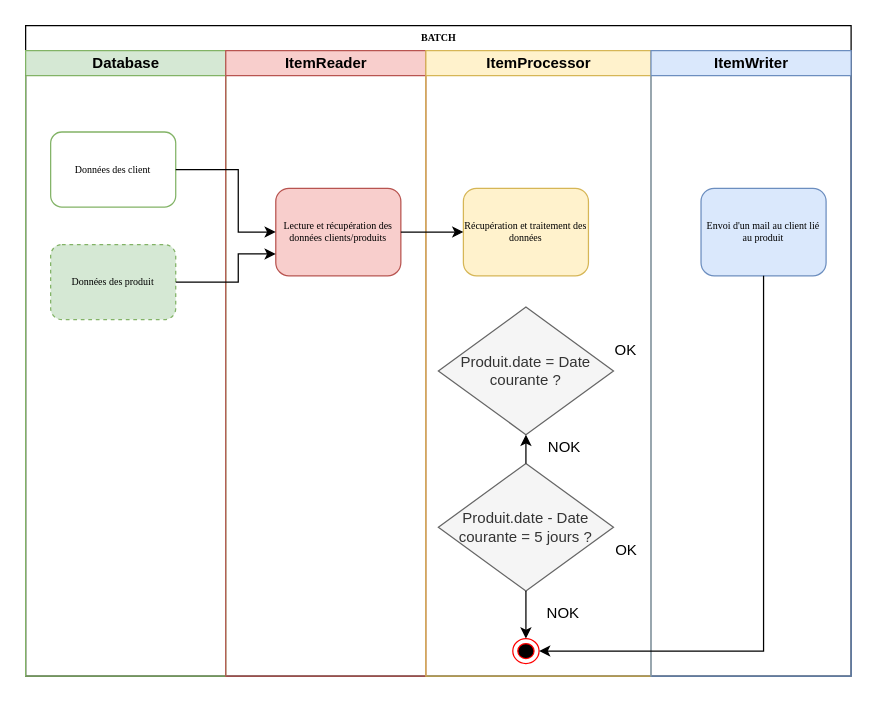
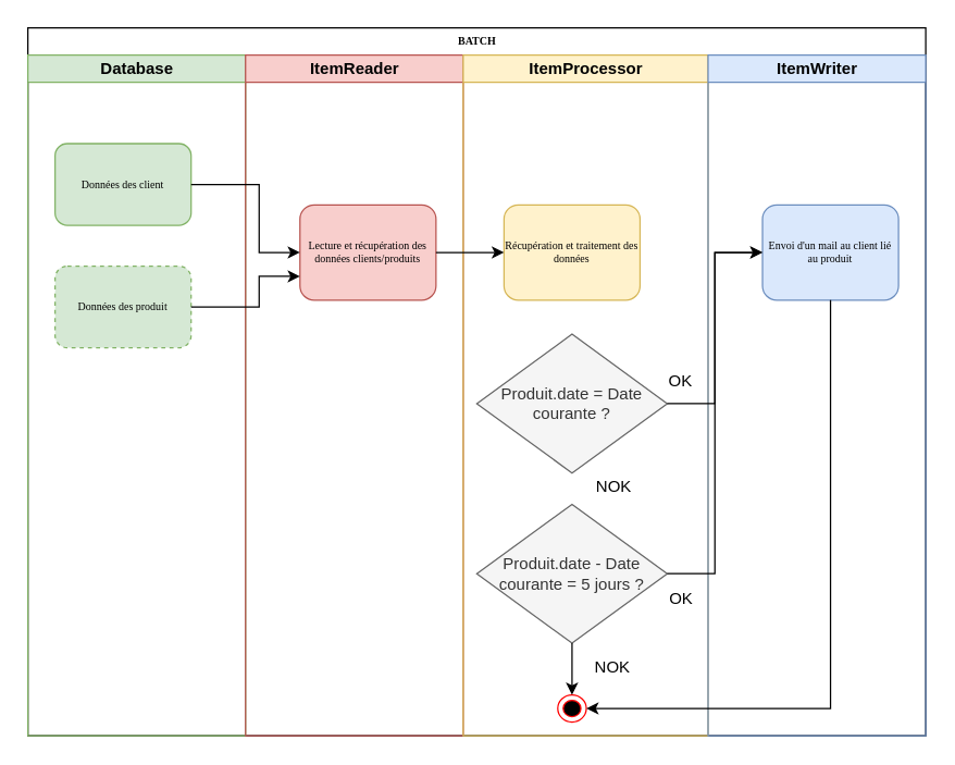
- <mxCell id="4" value="Données des client" style="rounded=1;whiteSpace=wrap;html=1;shadow=0;labelBackgroundColor=none;strokeWidth=1;fontFamily=Verdana;fontSize=8;align=center;fillColor=#ffffff;strokeColor=#82b366;" parent="3" vertex="1"><mxGeometry x="20" y="65" width="100" height="60" as="geometry" /></mxCell>
+ <mxCell id="4" value="Données des client" style="rounded=1;whiteSpace=wrap;html=1;shadow=0;labelBackgroundColor=none;strokeWidth=1;fontFamily=Verdana;fontSize=8;align=center;fillColor=#d5e8d4;strokeColor=#82b366;" parent="3" vertex="1"><mxGeometry x="20" y="65" width="100" height="60" as="geometry" /></mxCell>
+ <mxCell id="23" style="edgeStyle=orthogonalEdgeStyle;rounded=0;orthogonalLoop=1;jettySize=auto;html=1;entryX=0;entryY=0.5;entryDx=0;entryDy=0;" edge="1" parent="2" source="10" target="18"><mxGeometry relative="1" as="geometry" /></mxCell>
- <mxCell id="24" style="edgeStyle=orthogonalEdgeStyle;rounded=0;orthogonalLoop=1;jettySize=auto;html=1;" edge="1" parent="2" source="11" target="10"><mxGeometry relative="1" as="geometry" /></mxCell>
+ <mxCell id="24" style="edgeStyle=orthogonalEdgeStyle;rounded=0;orthogonalLoop=1;jettySize=auto;html=1;entryX=0;entryY=0.5;entryDx=0;entryDy=0;" edge="1" parent="2" source="11" target="18"><mxGeometry relative="1" as="geometry" /></mxCell>
